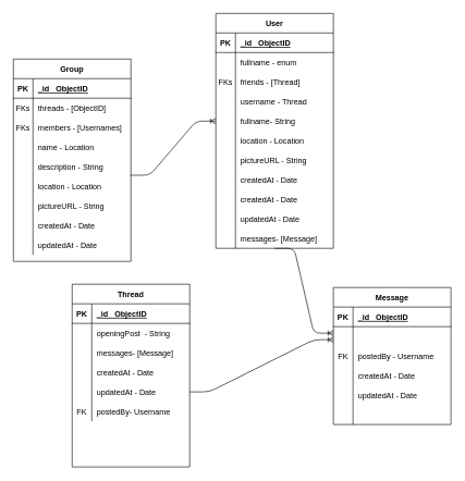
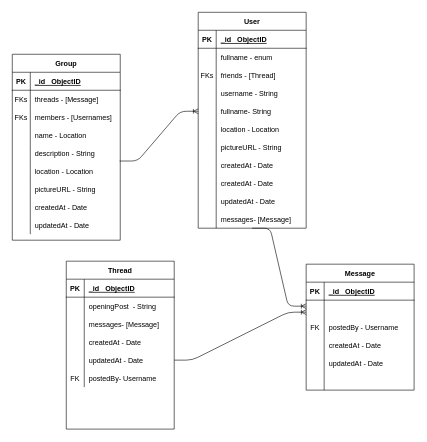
- <mxCell id="42" value="username - Thread" style="shape=partialRectangle;connectable=0;fillColor=none;top=0;left=0;bottom=0;right=0;align=left;spacingLeft=6;overflow=hidden;" vertex="1" parent="40"><mxGeometry x="30" width="150" height="30" as="geometry" /></mxCell>
+ <mxCell id="42" value="username - String" style="shape=partialRectangle;connectable=0;fillColor=none;top=0;left=0;bottom=0;right=0;align=left;spacingLeft=6;overflow=hidden;" vertex="1" parent="40"><mxGeometry x="30" width="150" height="30" as="geometry" /></mxCell>
- <mxCell id="8" value="threads - [ObjectID] " style="shape=partialRectangle;connectable=0;fillColor=none;top=0;left=0;bottom=0;right=0;align=left;spacingLeft=6;overflow=hidden;" vertex="1" parent="6"><mxGeometry x="30" width="150" height="30" as="geometry" /></mxCell>
+ <mxCell id="8" value="threads - [Message] " style="shape=partialRectangle;connectable=0;fillColor=none;top=0;left=0;bottom=0;right=0;align=left;spacingLeft=6;overflow=hidden;" vertex="1" parent="6"><mxGeometry x="30" width="150" height="30" as="geometry" /></mxCell>
